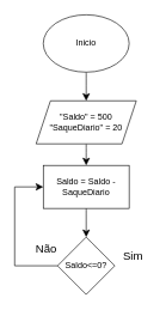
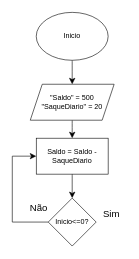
- <mxCell id="9" value="Saldo&amp;lt;=0?" style="rhombus;whiteSpace=wrap;html=1;" vertex="1" parent="1"><mxGeometry x="80" y="330" width="80" height="80" as="geometry" /></mxCell>
+ <mxCell id="9" value="Inicio&amp;lt;=0?" style="rhombus;whiteSpace=wrap;html=1;" vertex="1" parent="1"><mxGeometry x="80" y="330" width="80" height="80" as="geometry" /></mxCell>
